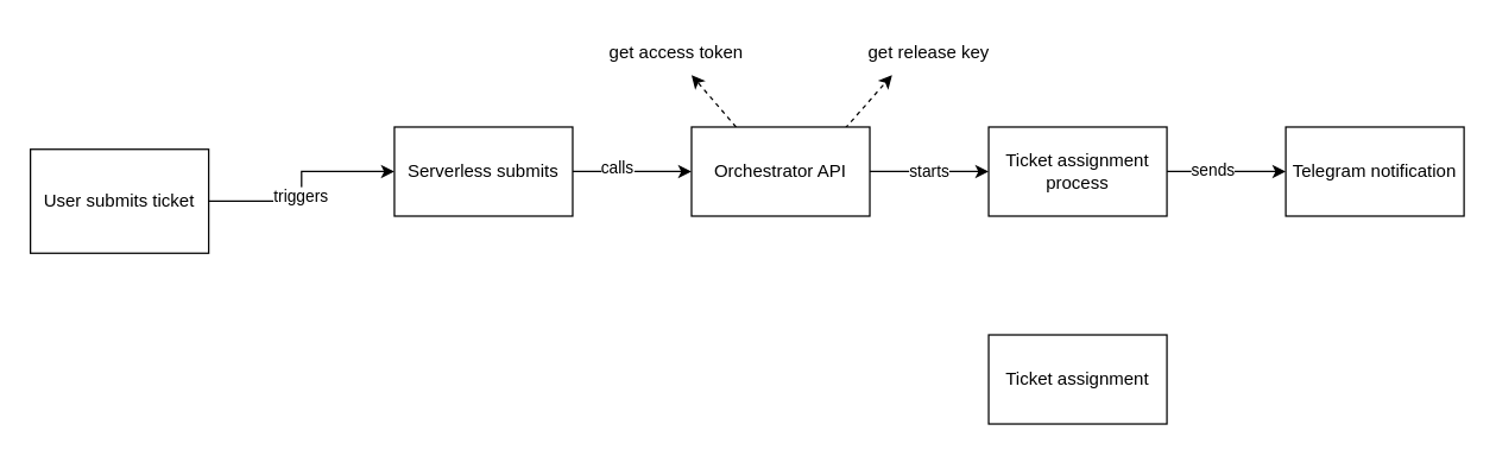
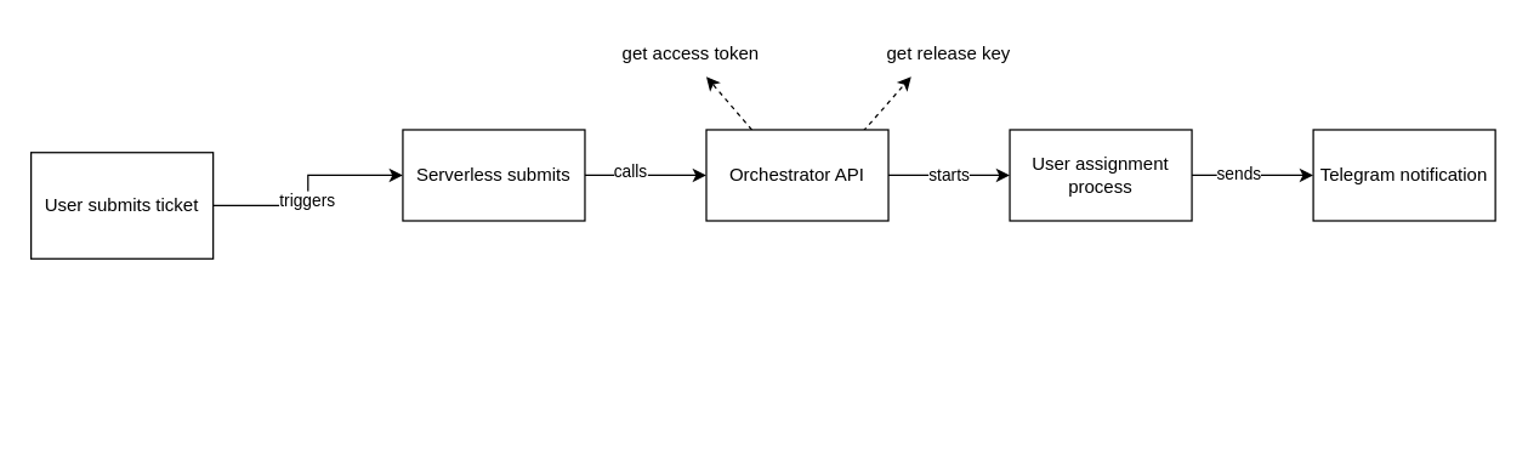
- <mxCell id="16" value="Ticket assignment process" style="whiteSpace=wrap;html=1;rounded=0;" vertex="1" parent="1"><mxGeometry x="665" y="85" width="120" height="60" as="geometry" /></mxCell>
+ <mxCell id="16" value="User assignment process" style="whiteSpace=wrap;html=1;rounded=0;" vertex="1" parent="1"><mxGeometry x="665" y="85" width="120" height="60" as="geometry" /></mxCell>
- <mxCell id="18" value="Ticket assignment" style="whiteSpace=wrap;html=1;rounded=0;" vertex="1" parent="1"><mxGeometry x="665" y="225" width="120" height="60" as="geometry" /></mxCell>
